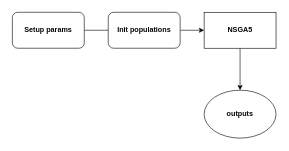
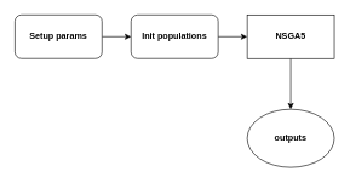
- <mxCell id="2" value="" style="edgeStyle=none;html=1;fontStyle=1;endArrow=none;" edge="1" parent="1" source="3" target="5"><mxGeometry relative="1" as="geometry" /></mxCell>
+ <mxCell id="2" value="" style="edgeStyle=none;html=1;fontStyle=1" edge="1" parent="1" source="3" target="5"><mxGeometry relative="1" as="geometry" /></mxCell>
